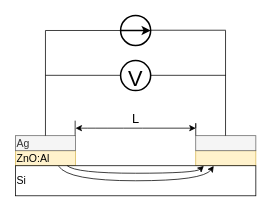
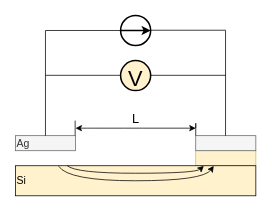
- <mxCell id="13" value="&lt;font style=&quot;font-size: 29px;&quot;&gt;V&lt;/font&gt;" style="ellipse;whiteSpace=wrap;html=1;aspect=fixed;labelBackgroundColor=none;fontSize=29;strokeWidth=2;verticalAlign=top;" vertex="1" parent="1"><mxGeometry x="160" y="80" width="40" height="40" as="geometry" /></mxCell>
+ <mxCell id="13" value="&lt;font style=&quot;font-size: 29px;&quot;&gt;V&lt;/font&gt;" style="ellipse;whiteSpace=wrap;html=1;aspect=fixed;labelBackgroundColor=none;fontSize=29;strokeWidth=2;verticalAlign=top;fillColor=#fff2cc;" vertex="1" parent="1"><mxGeometry x="160" y="80" width="40" height="40" as="geometry" /></mxCell>
- <mxCell id="2" value="&lt;div style=&quot;font-size: 14px;&quot; align=&quot;left&quot;&gt;&lt;font style=&quot;font-size: 14px;&quot;&gt;ZnO:Al&lt;/font&gt;&lt;/div&gt;" style="rounded=0;whiteSpace=wrap;html=1;labelBackgroundColor=none;fontSize=14;strokeWidth=1;fillColor=#fff2cc;strokeColor=#d6b656;align=left;verticalAlign=middle;" parent="1" vertex="1"><mxGeometry x="20" y="200" width="80" height="20" as="geometry" /></mxCell>
- <mxCell id="9" value="&lt;font style=&quot;font-size: 14px;&quot;&gt;Si&lt;/font&gt;" style="rounded=0;whiteSpace=wrap;html=1;labelBackgroundColor=none;fontSize=14;strokeWidth=1;align=left;labelPosition=center;verticalLabelPosition=middle;verticalAlign=middle;" parent="1" vertex="1"><mxGeometry x="20" y="220" width="320" height="40" as="geometry" /></mxCell>
+ <mxCell id="9" value="&lt;font style=&quot;font-size: 14px;&quot;&gt;Si&lt;/font&gt;" style="rounded=0;whiteSpace=wrap;html=1;labelBackgroundColor=none;fontSize=14;strokeWidth=1;align=left;labelPosition=center;verticalLabelPosition=middle;verticalAlign=middle;fillColor=#fff2cc;" parent="1" vertex="1"><mxGeometry x="20" y="220" width="320" height="40" as="geometry" /></mxCell>
